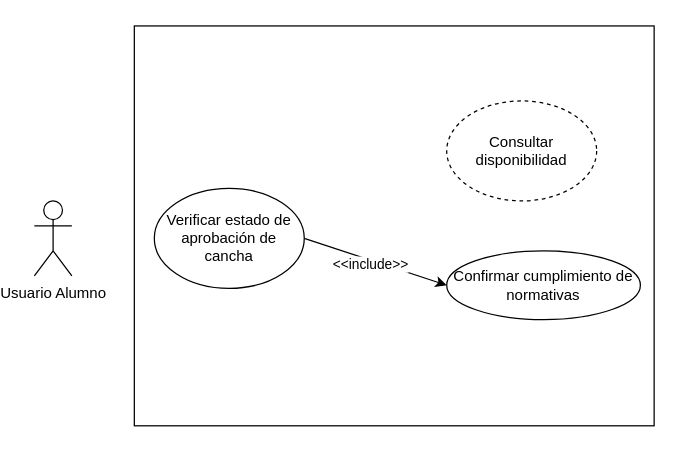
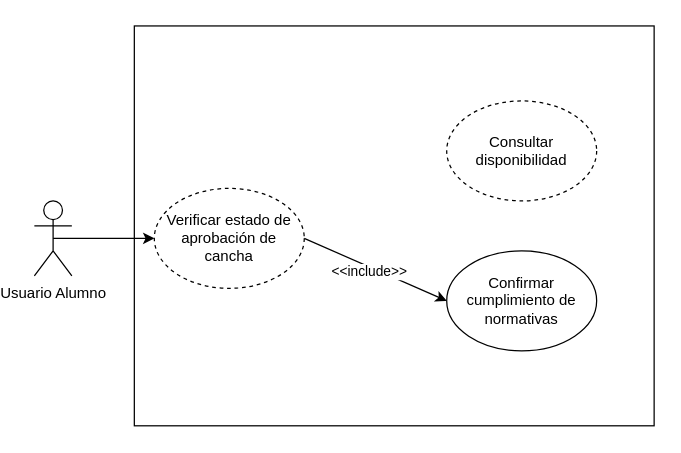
+ <mxCell id="3" style="edgeStyle=orthogonalEdgeStyle;rounded=0;orthogonalLoop=1;jettySize=auto;html=1;exitX=0.5;exitY=0.5;exitDx=0;exitDy=0;exitPerimeter=0;entryX=0;entryY=0.5;entryDx=0;entryDy=0;" edge="1" parent="1" source="4" target="7"><mxGeometry relative="1" as="geometry" /></mxCell>
- <mxCell id="7" value="Verificar estado de aprobación de cancha" style="ellipse;whiteSpace=wrap;html=1;" vertex="1" parent="1"><mxGeometry x="116" y="150" width="120" height="80" as="geometry" /></mxCell>
+ <mxCell id="7" value="Verificar estado de aprobación de cancha" style="ellipse;whiteSpace=wrap;html=1;dashed=1;" vertex="1" parent="1"><mxGeometry x="116" y="150" width="120" height="80" as="geometry" /></mxCell>
- <mxCell id="9" value="Confirmar cumplimiento de normativas" style="ellipse;whiteSpace=wrap;html=1;" vertex="1" parent="1"><mxGeometry x="350" y="200" width="155" height="55" as="geometry" /></mxCell>
+ <mxCell id="9" value="Confirmar cumplimiento de normativas" style="ellipse;whiteSpace=wrap;html=1;" vertex="1" parent="1"><mxGeometry x="350" y="200" width="120" height="80" as="geometry" /></mxCell>
